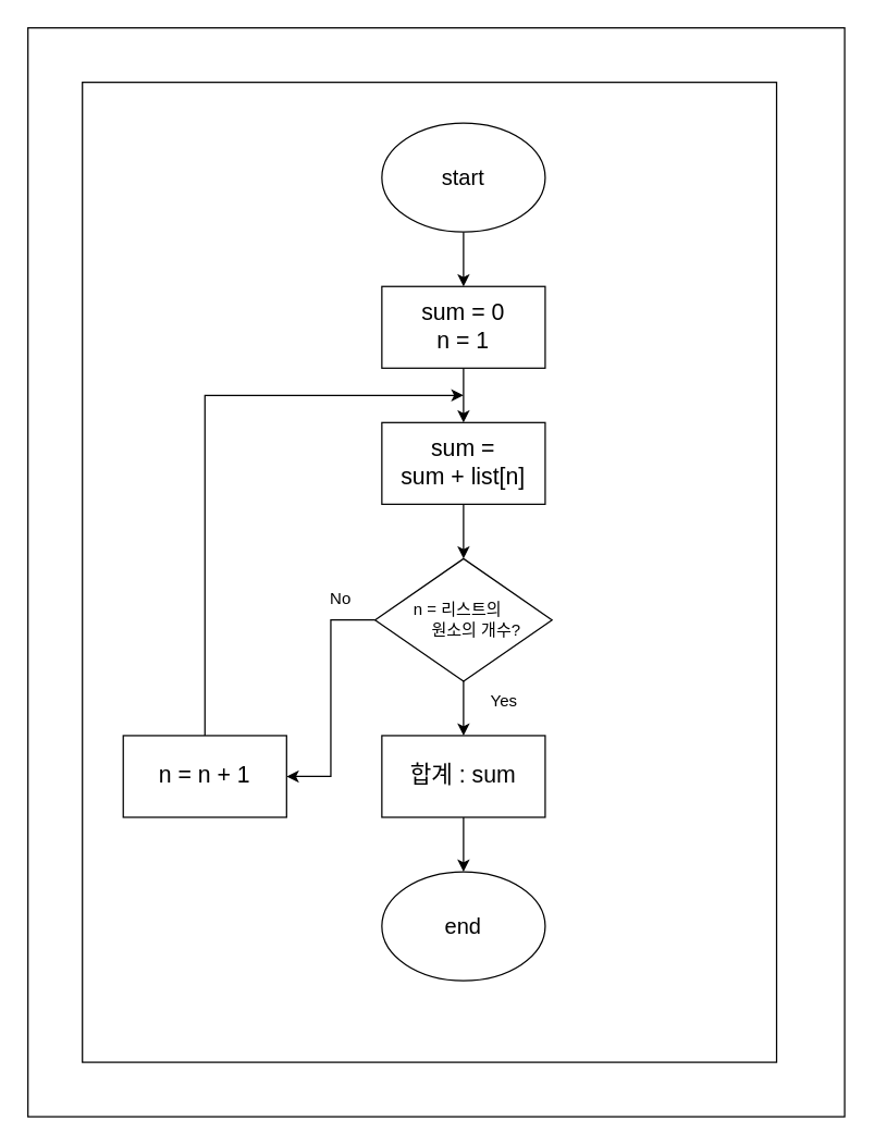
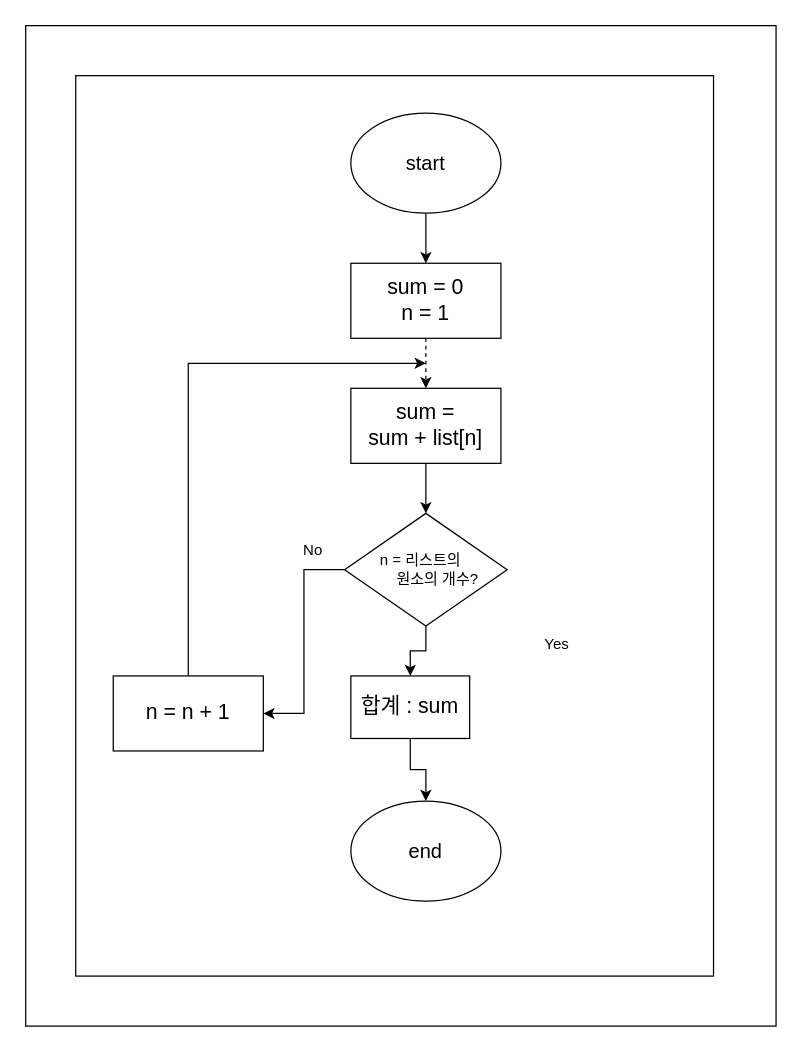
- <mxCell id="6" style="edgeStyle=orthogonalEdgeStyle;rounded=0;orthogonalLoop=1;jettySize=auto;html=1;entryX=0.5;entryY=0;entryDx=0;entryDy=0;" edge="1" parent="1" source="7" target="9"><mxGeometry relative="1" as="geometry" /></mxCell>
+ <mxCell id="6" style="edgeStyle=orthogonalEdgeStyle;rounded=0;orthogonalLoop=1;jettySize=auto;html=1;entryX=0.5;entryY=0;entryDx=0;entryDy=0;dashed=1;" edge="1" parent="1" source="7" target="9"><mxGeometry relative="1" as="geometry" /></mxCell>
- <mxCell id="18" value="Yes" style="text;strokeColor=none;align=center;fillColor=none;html=1;verticalAlign=middle;whiteSpace=wrap;rounded=0;" vertex="1" parent="1"><mxGeometry x="340" y="500" width="60" height="30" as="geometry" /></mxCell>
+ <mxCell id="18" value="Yes" style="text;strokeColor=none;align=center;fillColor=none;html=1;verticalAlign=middle;whiteSpace=wrap;rounded=0;" vertex="1" parent="1"><mxGeometry x="415" y="500" width="60" height="30" as="geometry" /></mxCell>
- <mxCell id="17" value="합계 : sum" style="rounded=0;whiteSpace=wrap;html=1;fontSize=17;" vertex="1" parent="1"><mxGeometry x="280" y="540" width="120" height="60" as="geometry" /></mxCell>
+ <mxCell id="17" value="합계 : sum" style="rounded=0;whiteSpace=wrap;html=1;fontSize=17;" vertex="1" parent="1"><mxGeometry x="280" y="540" width="95" height="50" as="geometry" /></mxCell>
